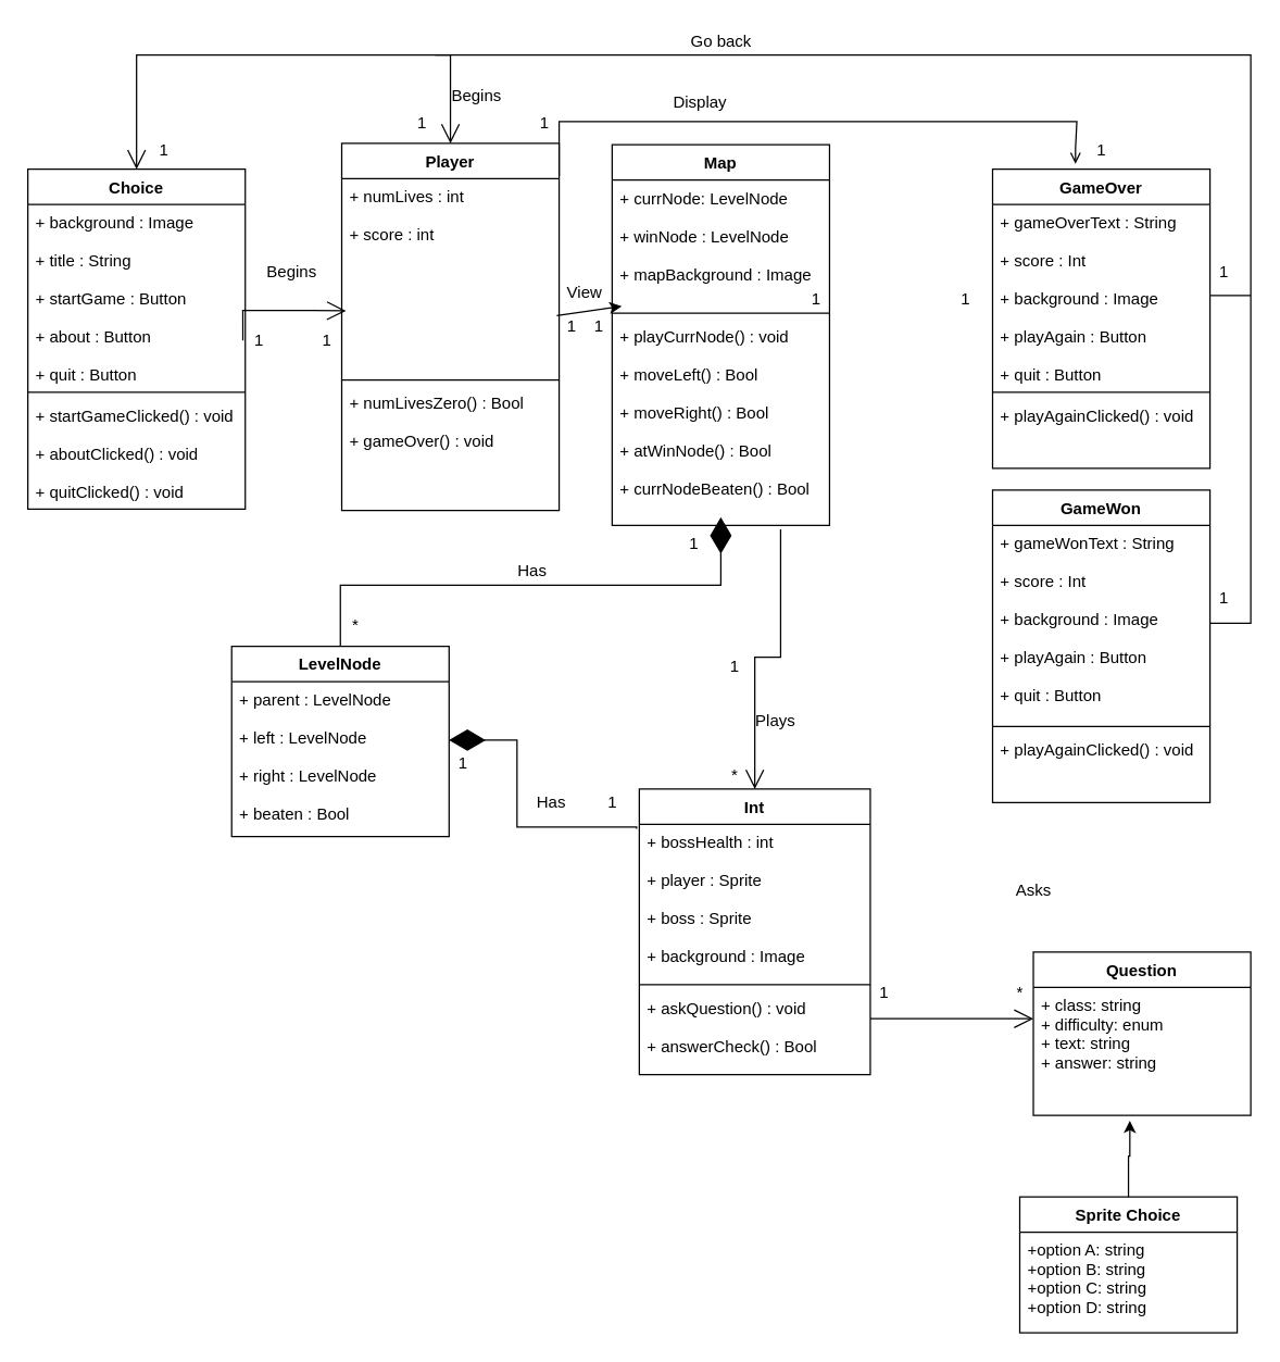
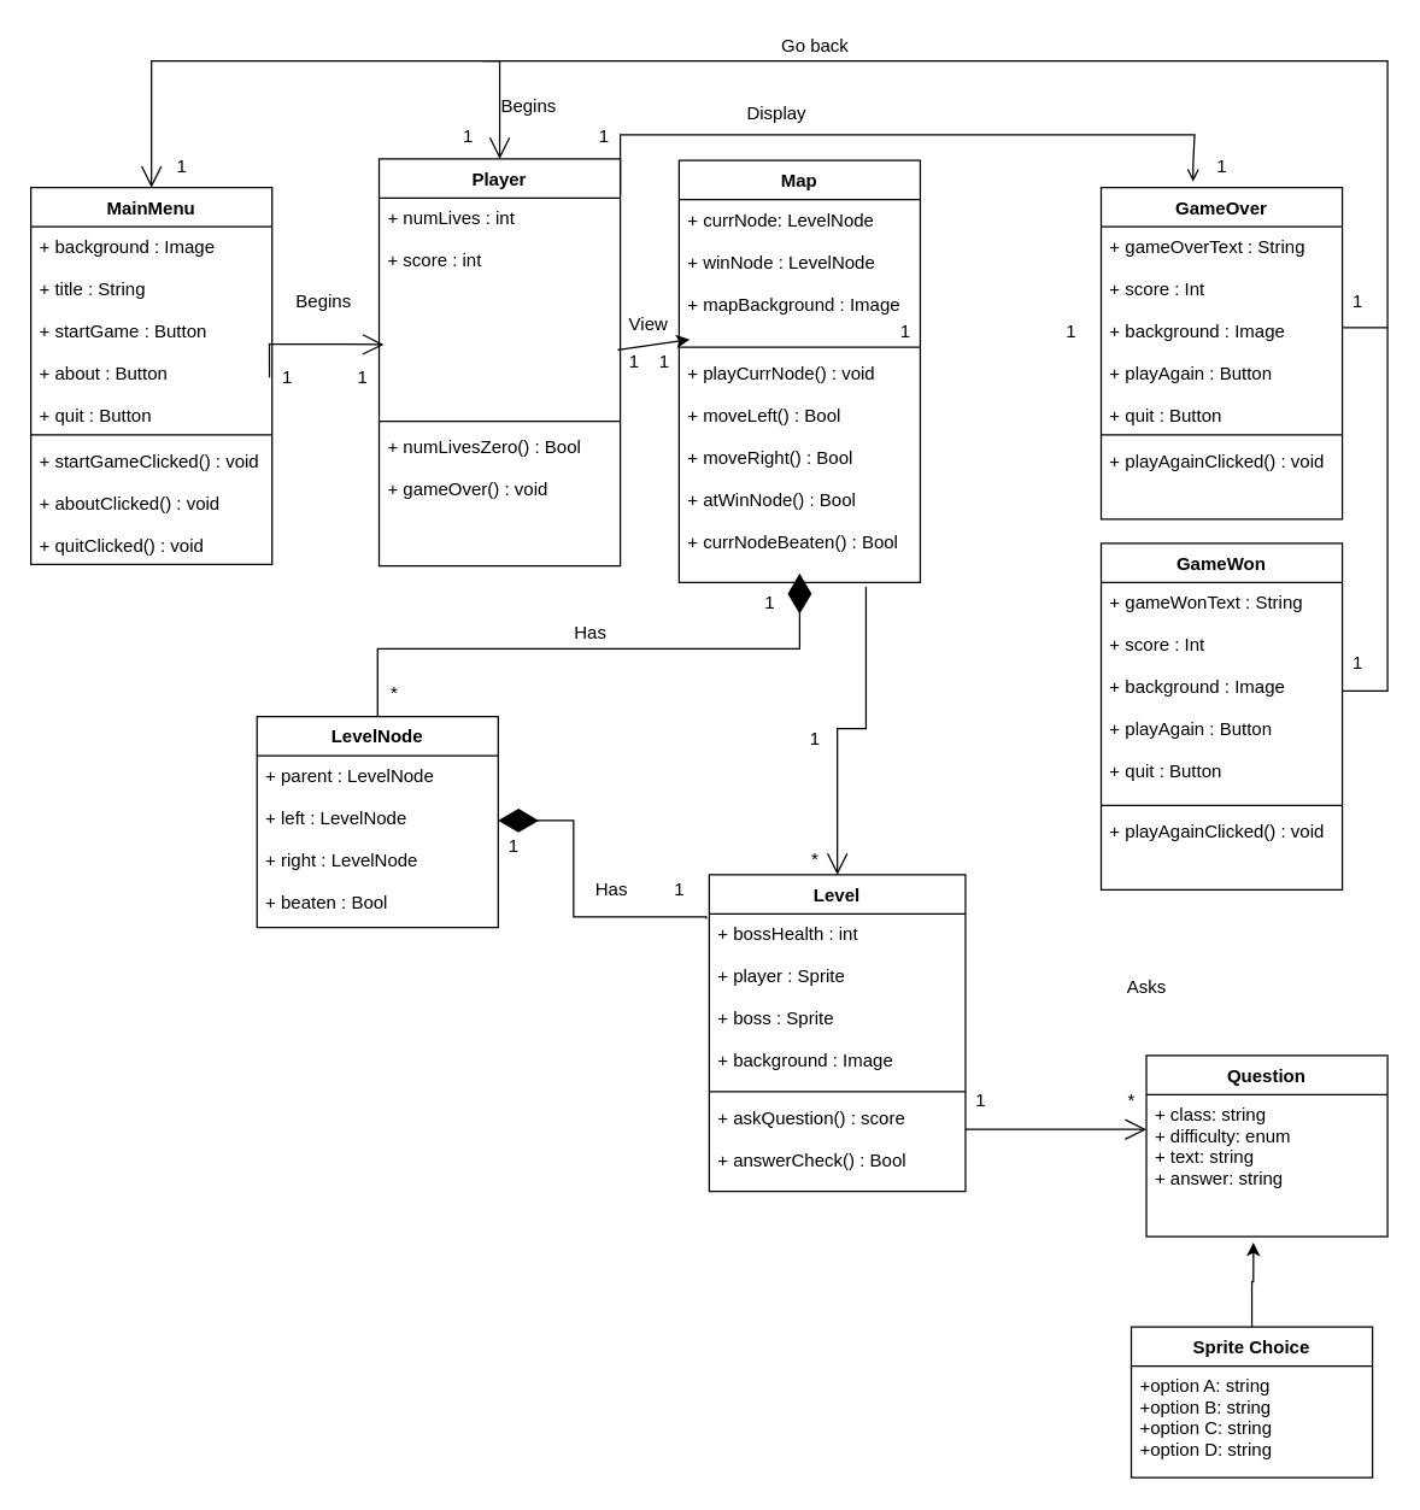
- <mxCell id="27" value="Go back" style="text;html=1;align=center;verticalAlign=middle;resizable=0;points=[];autosize=1;strokeColor=none;fillColor=none;" vertex="1" parent="1"><mxGeometry x="500" y="20" width="60" height="20" as="geometry" /></mxCell>
+ <mxCell id="27" value="Go back" style="text;html=1;align=center;verticalAlign=middle;resizable=0;points=[];autosize=1;strokeColor=none;fillColor=none;" vertex="1" parent="1"><mxGeometry x="510" y="20" width="60" height="20" as="geometry" /></mxCell>
- <mxCell id="2" value="Choice" style="swimlane;fontStyle=1;align=center;verticalAlign=top;childLayout=stackLayout;horizontal=1;startSize=26;horizontalStack=0;resizeParent=1;resizeParentMax=0;resizeLast=0;collapsible=1;marginBottom=0;" vertex="1" parent="1"><mxGeometry x="20" y="124" width="160" height="250" as="geometry" /></mxCell>
+ <mxCell id="2" value="MainMenu" style="swimlane;fontStyle=1;align=center;verticalAlign=top;childLayout=stackLayout;horizontal=1;startSize=26;horizontalStack=0;resizeParent=1;resizeParentMax=0;resizeLast=0;collapsible=1;marginBottom=0;" vertex="1" parent="1"><mxGeometry x="20" y="124" width="160" height="250" as="geometry" /></mxCell>
- <mxCell id="42" value="Plays" style="text;html=1;align=center;verticalAlign=middle;resizable=0;points=[];autosize=1;strokeColor=none;fillColor=none;" vertex="1" parent="1"><mxGeometry x="550" y="520" width="40" height="20" as="geometry" /></mxCell>
- <mxCell id="32" value="Int" style="swimlane;fontStyle=1;align=center;verticalAlign=top;childLayout=stackLayout;horizontal=1;startSize=26;horizontalStack=0;resizeParent=1;resizeParentMax=0;resizeLast=0;collapsible=1;marginBottom=0;" vertex="1" parent="1"><mxGeometry x="470" y="580" width="170" height="210" as="geometry" /></mxCell>
+ <mxCell id="32" value="Level" style="swimlane;fontStyle=1;align=center;verticalAlign=top;childLayout=stackLayout;horizontal=1;startSize=26;horizontalStack=0;resizeParent=1;resizeParentMax=0;resizeLast=0;collapsible=1;marginBottom=0;" vertex="1" parent="1"><mxGeometry x="470" y="580" width="170" height="210" as="geometry" /></mxCell>
- <mxCell id="35" value="+ askQuestion() : void&#10;&#10;+ answerCheck() : Bool" style="text;strokeColor=none;fillColor=none;align=left;verticalAlign=top;spacingLeft=4;spacingRight=4;overflow=hidden;rotatable=0;points=[[0,0.5],[1,0.5]];portConstraint=eastwest;" vertex="1" parent="32"><mxGeometry y="148" width="170" height="62" as="geometry" /></mxCell>
+ <mxCell id="35" value="+ askQuestion() : score&#10;&#10;+ answerCheck() : Bool" style="text;strokeColor=none;fillColor=none;align=left;verticalAlign=top;spacingLeft=4;spacingRight=4;overflow=hidden;rotatable=0;points=[[0,0.5],[1,0.5]];portConstraint=eastwest;" vertex="1" parent="32"><mxGeometry y="148" width="170" height="62" as="geometry" /></mxCell>
